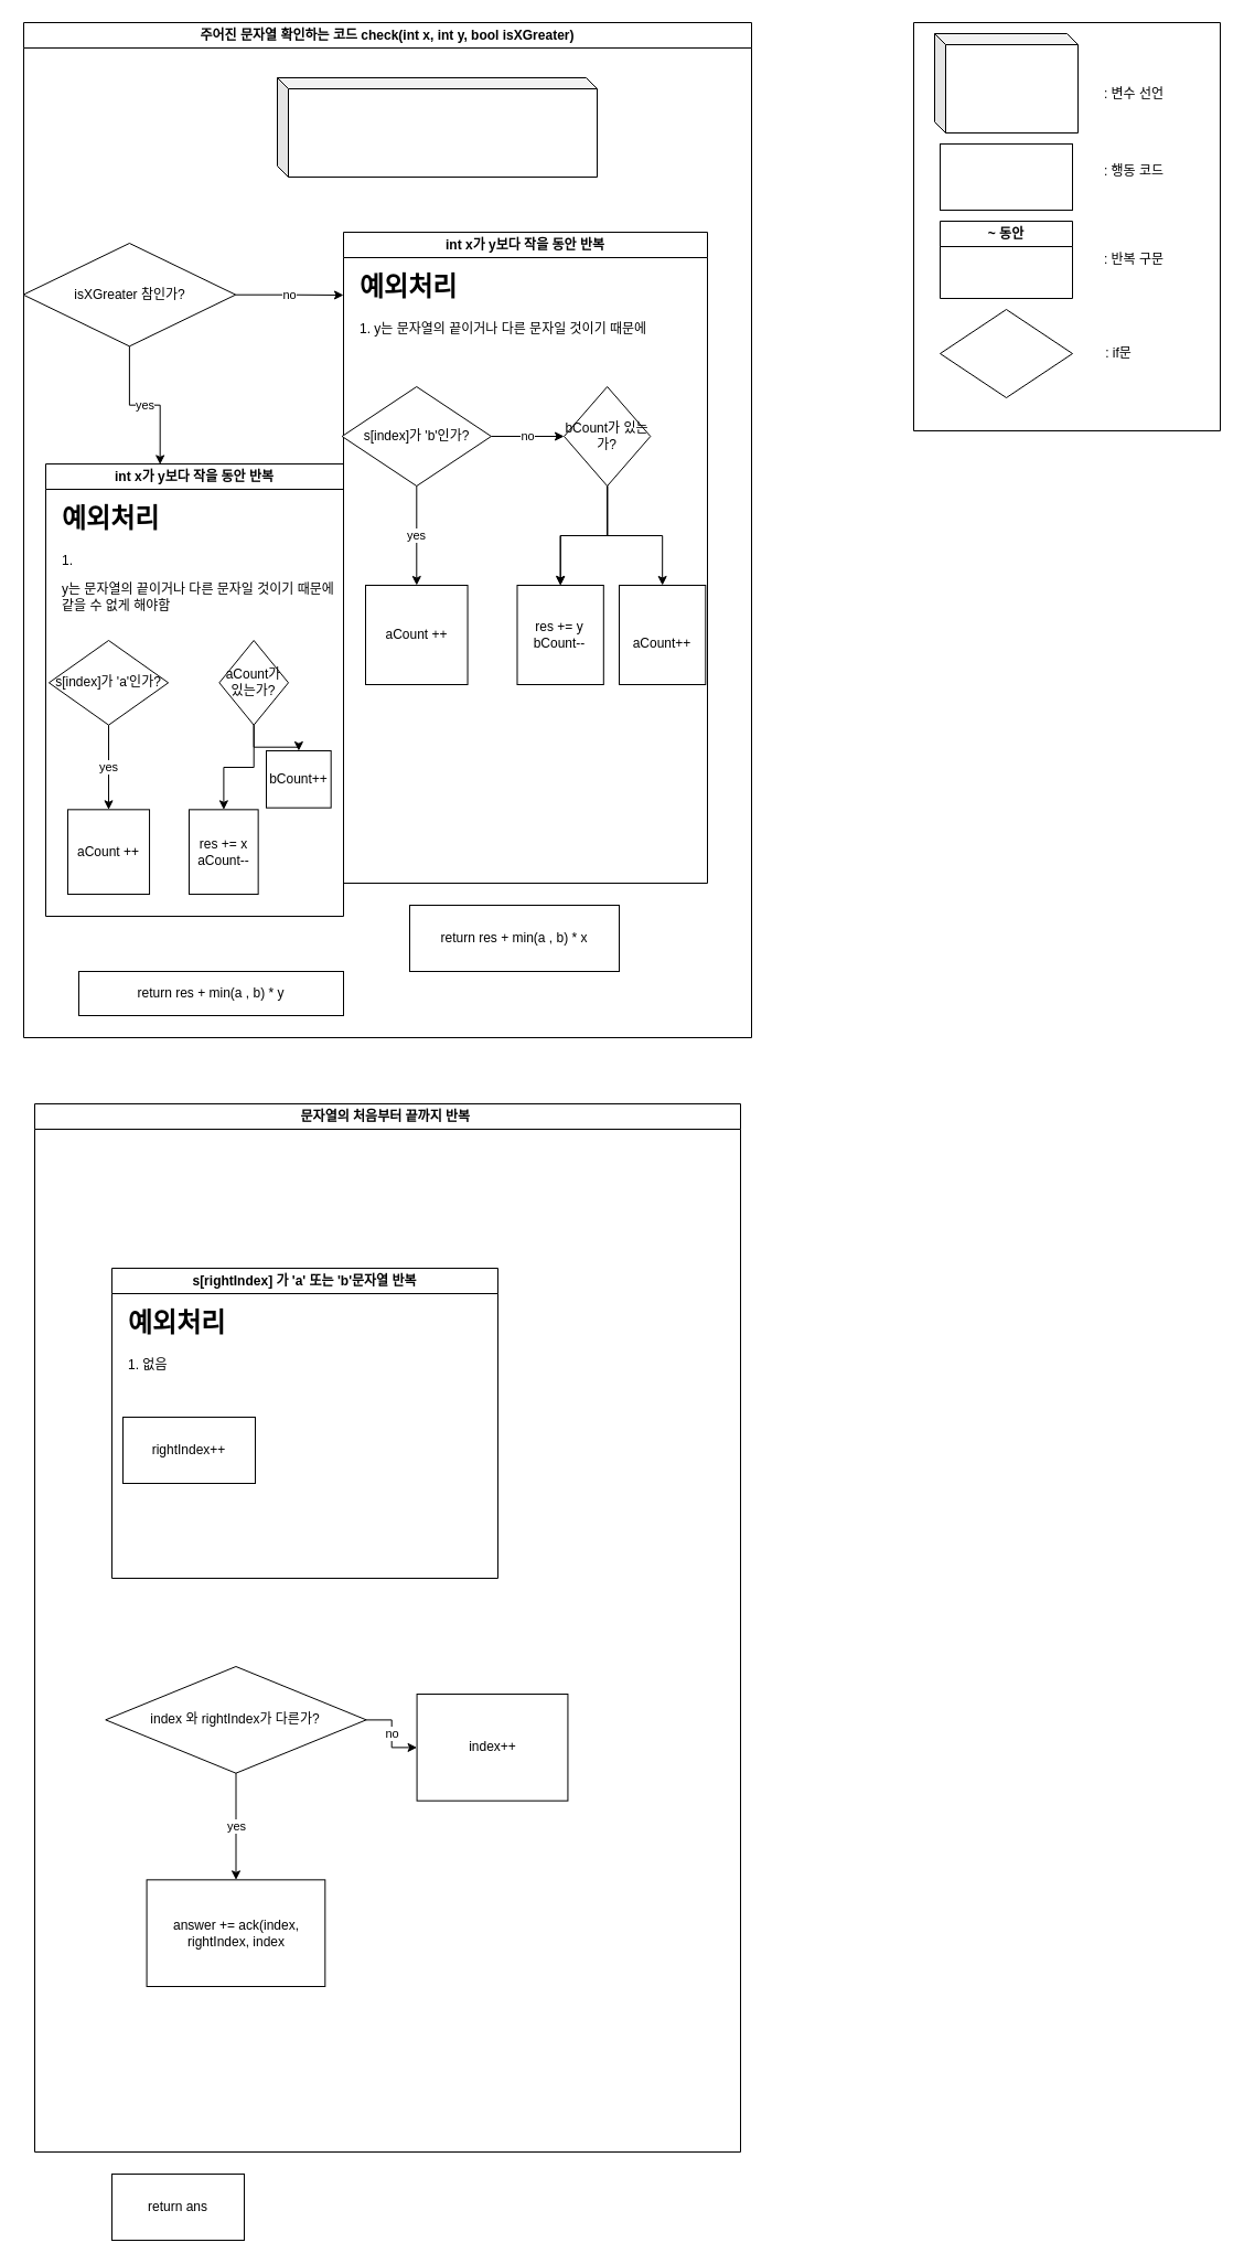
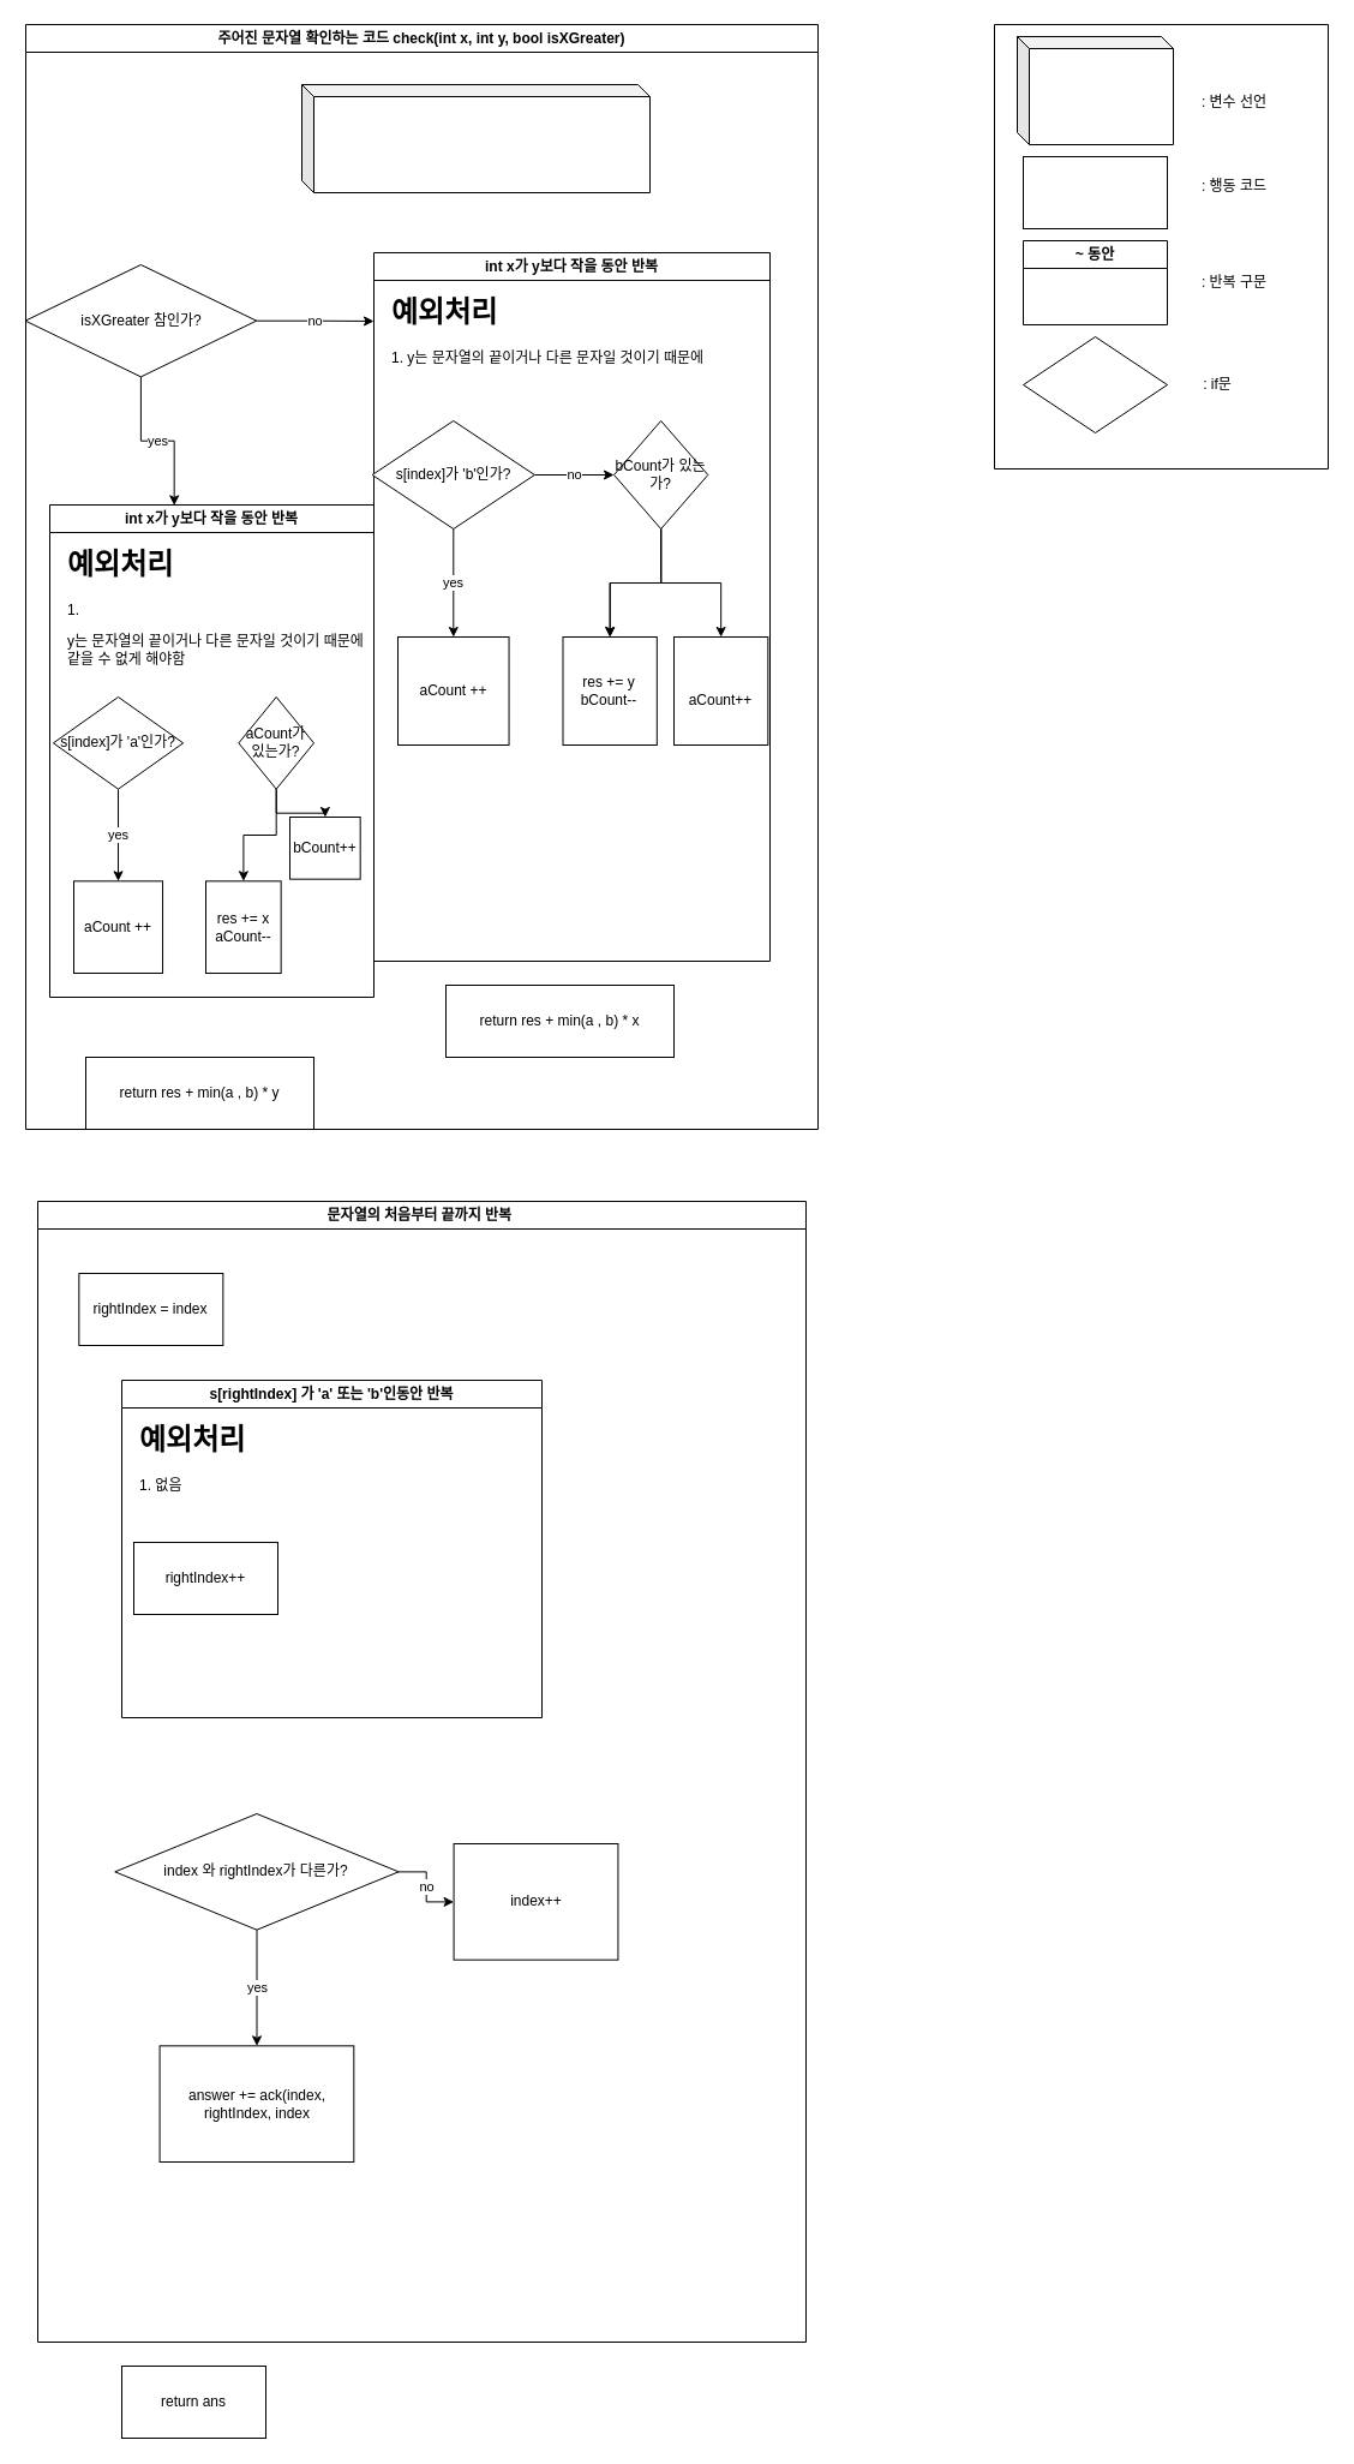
- <mxCell id="40" value="return res + min(a , b) * y" style="rounded=0;whiteSpace=wrap;html=1;" vertex="1" parent="11"><mxGeometry x="50" y="860" width="240" height="40" as="geometry" /></mxCell>
+ <mxCell id="40" value="return res + min(a , b) * y" style="rounded=0;whiteSpace=wrap;html=1;" vertex="1" parent="11"><mxGeometry x="50" y="860" width="190" height="60" as="geometry" /></mxCell>
+ <mxCell id="44" value="rightIndex = index" style="rounded=0;whiteSpace=wrap;html=1;" vertex="1" parent="43"><mxGeometry x="34.34" y="60" width="120" height="60" as="geometry" /></mxCell>
- <mxCell id="51" value="s[rightIndex] 가 'a' 또는 'b'문자열 반복" style="swimlane;whiteSpace=wrap;html=1;" vertex="1" parent="43"><mxGeometry x="70" y="149" width="350" height="281" as="geometry" /></mxCell>
+ <mxCell id="51" value="s[rightIndex] 가 'a' 또는 'b'인동안 반복" style="swimlane;whiteSpace=wrap;html=1;" vertex="1" parent="43"><mxGeometry x="70" y="149" width="350" height="281" as="geometry" /></mxCell>
